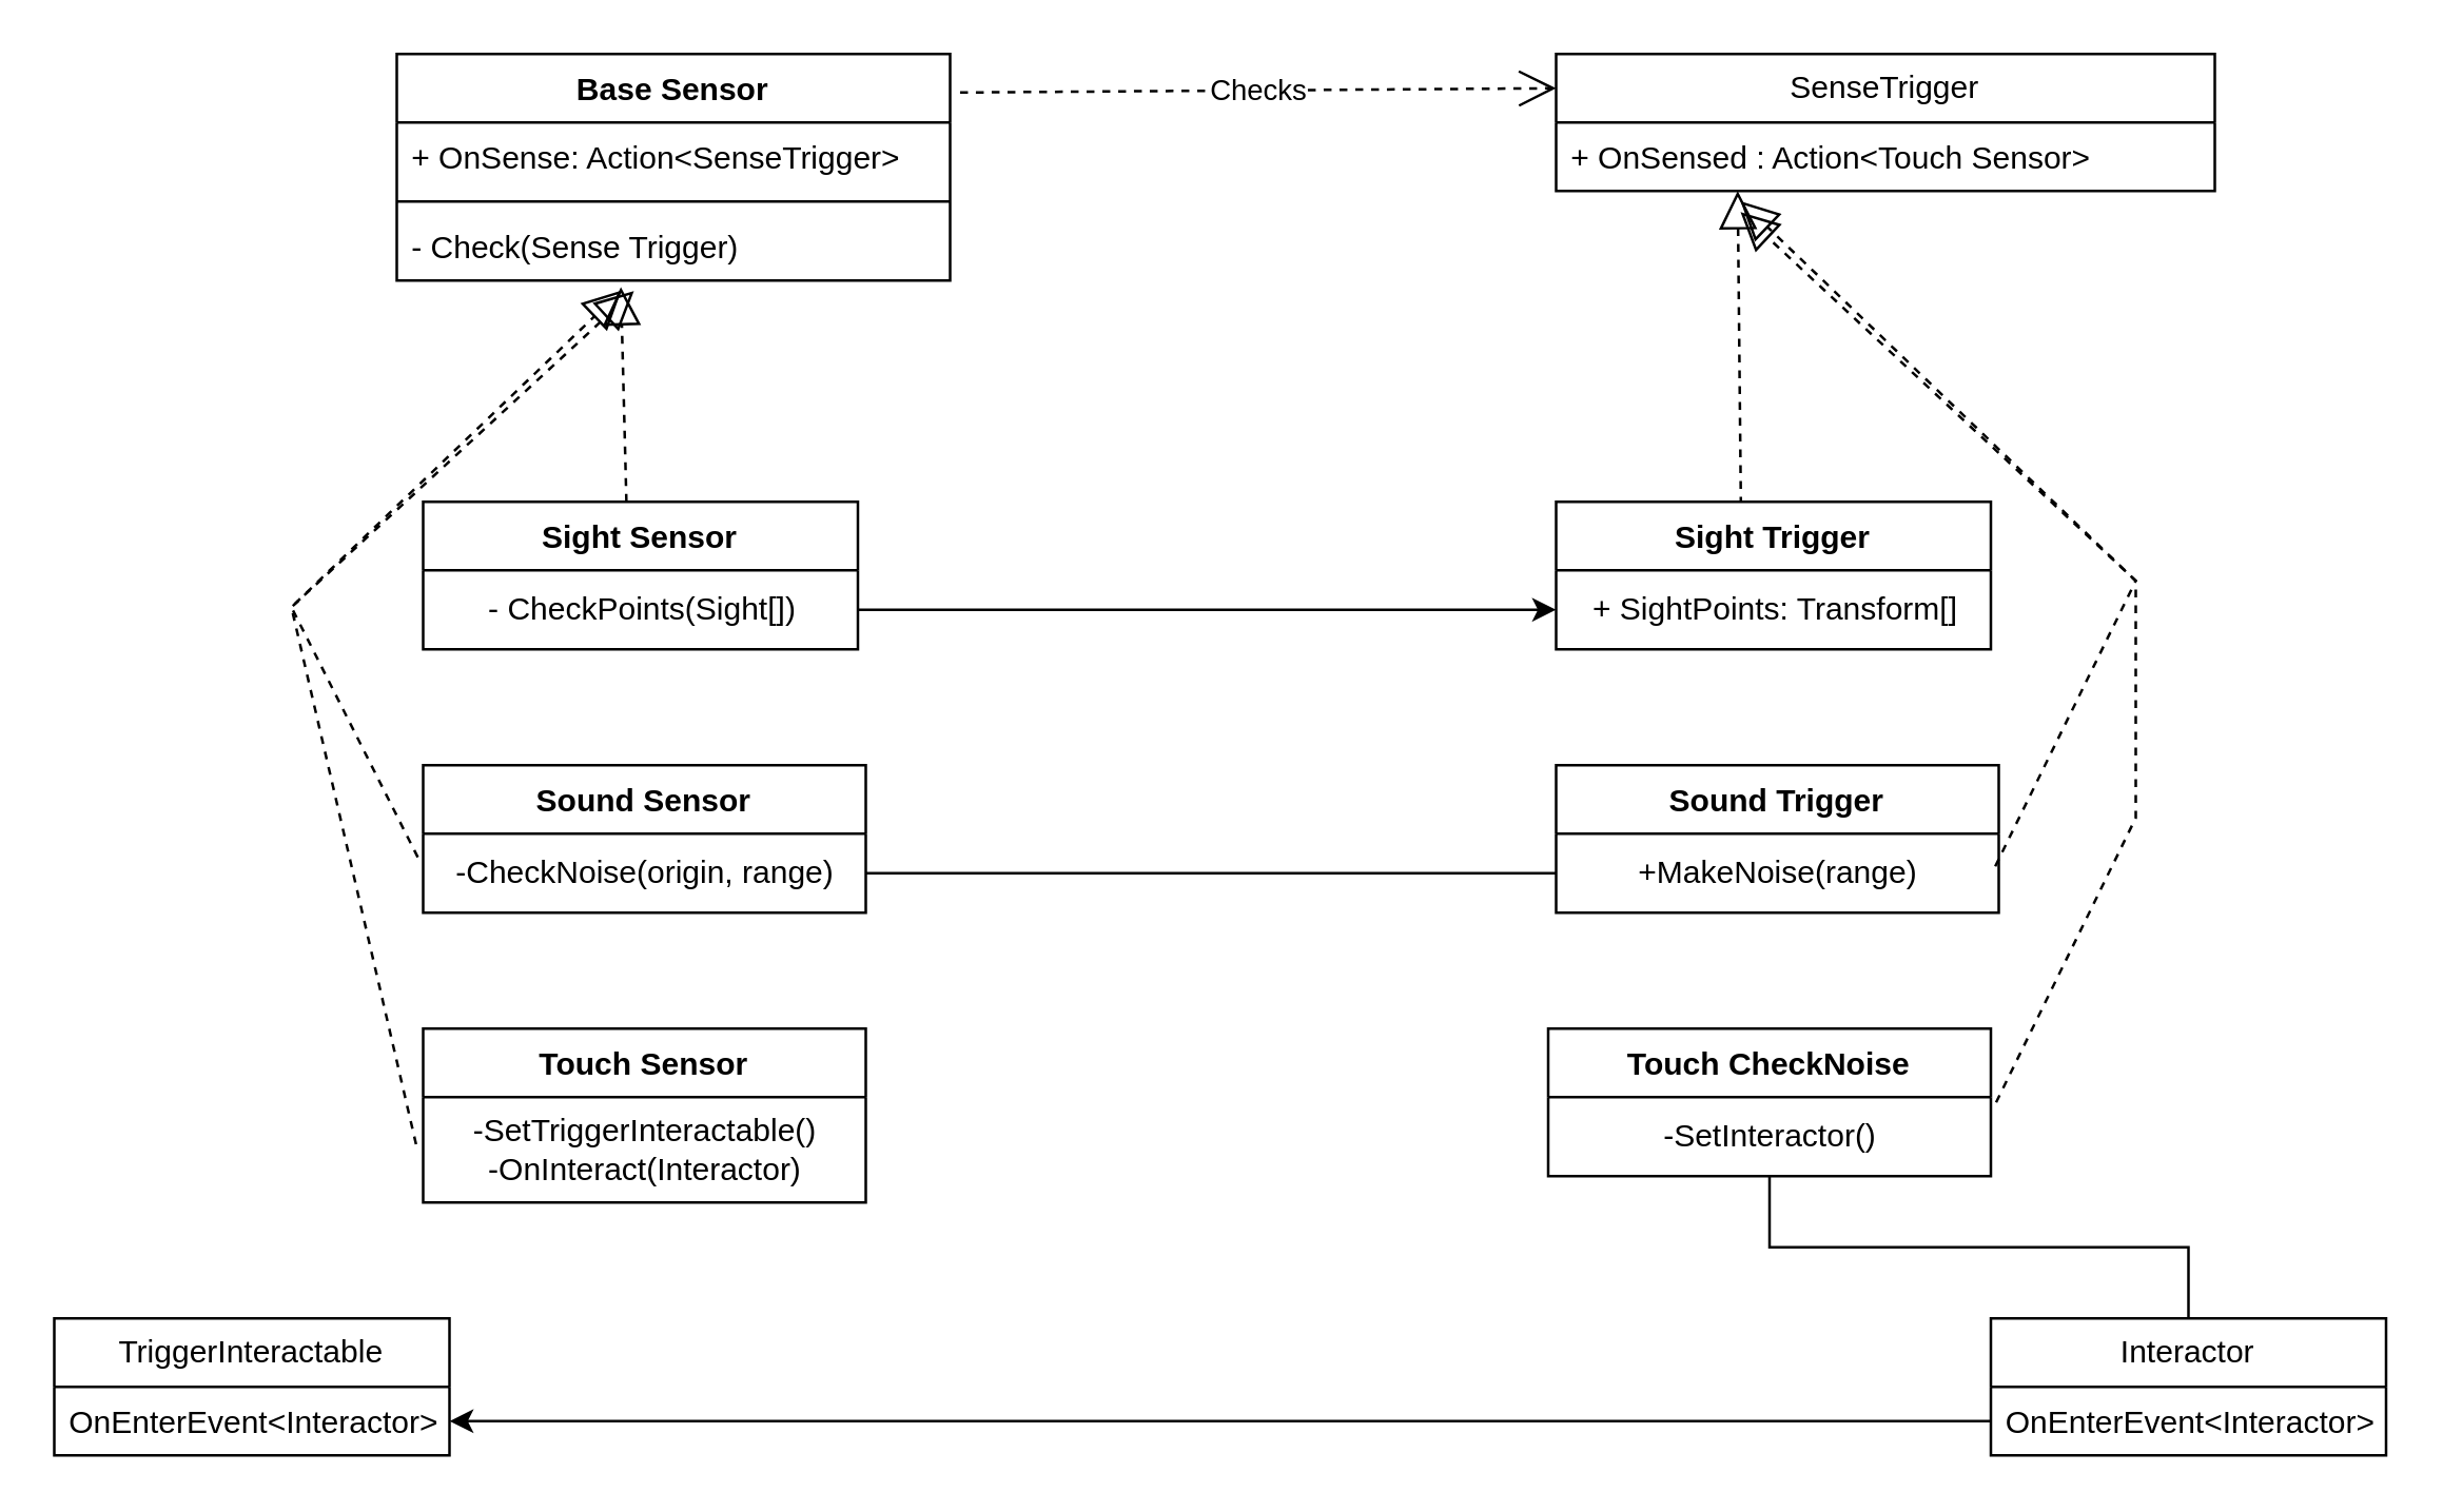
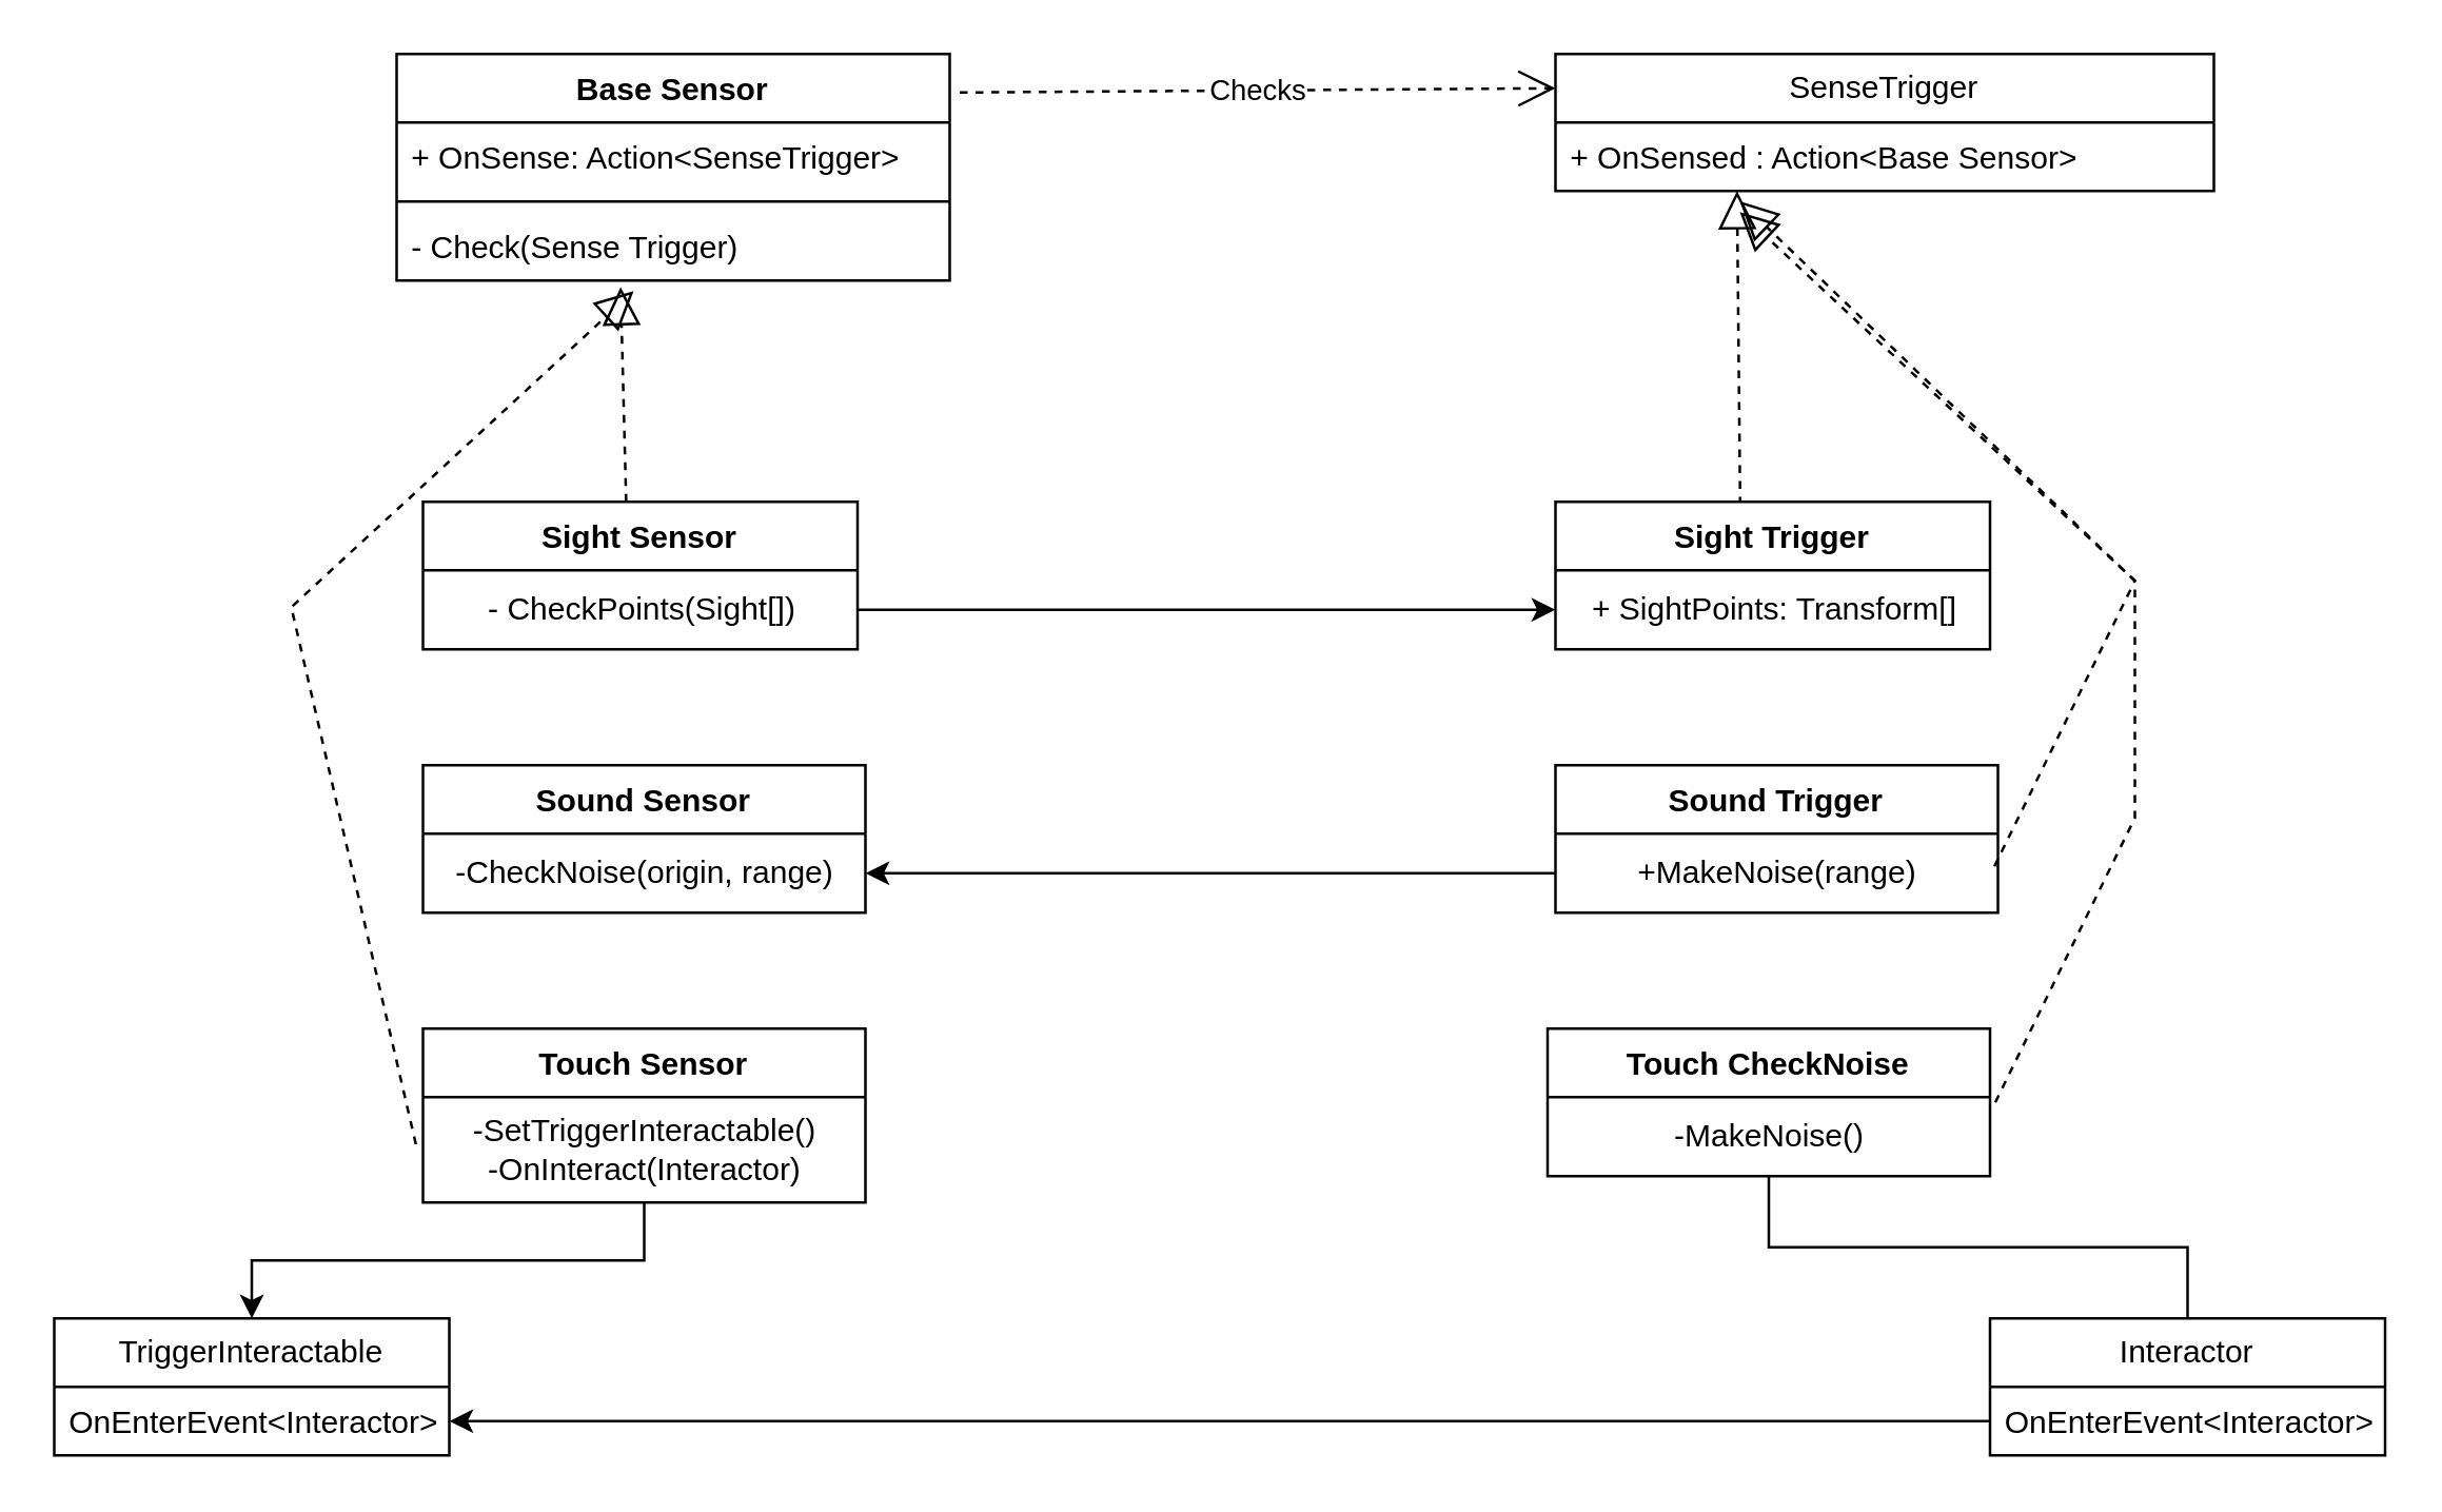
- <mxCell id="10" value="+ OnSensed : Action&amp;lt;Touch Sensor&amp;gt;" style="text;strokeColor=none;fillColor=none;align=left;verticalAlign=top;spacingLeft=4;spacingRight=4;overflow=hidden;rotatable=0;points=[[0,0.5],[1,0.5]];portConstraint=eastwest;whiteSpace=wrap;html=1;" vertex="1" parent="9"><mxGeometry y="26" width="250" height="26" as="geometry" /></mxCell>
+ <mxCell id="10" value="+ OnSensed : Action&amp;lt;Base Sensor&amp;gt;" style="text;strokeColor=none;fillColor=none;align=left;verticalAlign=top;spacingLeft=4;spacingRight=4;overflow=hidden;rotatable=0;points=[[0,0.5],[1,0.5]];portConstraint=eastwest;whiteSpace=wrap;html=1;" vertex="1" parent="9"><mxGeometry y="26" width="250" height="26" as="geometry" /></mxCell>
- <mxCell id="34" value="" style="endArrow=block;dashed=1;endFill=0;endSize=12;html=1;rounded=0;entryX=0.406;entryY=1.145;entryDx=0;entryDy=0;entryPerimeter=0;exitX=-0.012;exitY=0.298;exitDx=0;exitDy=0;exitPerimeter=0;" edge="1" parent="1" source="14" target="5"><mxGeometry width="160" relative="1" as="geometry"><mxPoint x="142.154" y="312" as="sourcePoint" /><mxPoint x="140" y="230" as="targetPoint" /><Array as="points"><mxPoint x="110" y="230" /></Array></mxGeometry></mxCell>
- <mxCell id="17" style="edgeStyle=orthogonalEdgeStyle;rounded=0;orthogonalLoop=1;jettySize=auto;html=1;endArrow=none;" edge="1" parent="1" source="16" target="14"><mxGeometry relative="1" as="geometry" /></mxCell>
+ <mxCell id="17" style="edgeStyle=orthogonalEdgeStyle;rounded=0;orthogonalLoop=1;jettySize=auto;html=1;" edge="1" parent="1" source="16" target="14"><mxGeometry relative="1" as="geometry" /></mxCell>
- <mxCell id="27" value="-SetInteractor()" style="text;html=1;align=center;verticalAlign=middle;resizable=0;points=[];autosize=1;strokeColor=none;fillColor=none;" vertex="1" parent="26"><mxGeometry y="26" width="168" height="30" as="geometry" /></mxCell>
+ <mxCell id="27" value="-MakeNoise()" style="text;html=1;align=center;verticalAlign=middle;resizable=0;points=[];autosize=1;strokeColor=none;fillColor=none;" vertex="1" parent="26"><mxGeometry y="26" width="168" height="30" as="geometry" /></mxCell>
+ <mxCell id="25" style="edgeStyle=orthogonalEdgeStyle;rounded=0;orthogonalLoop=1;jettySize=auto;html=1;entryX=0.5;entryY=0;entryDx=0;entryDy=0;" edge="1" parent="1" source="22" target="23"><mxGeometry relative="1" as="geometry" /></mxCell>
